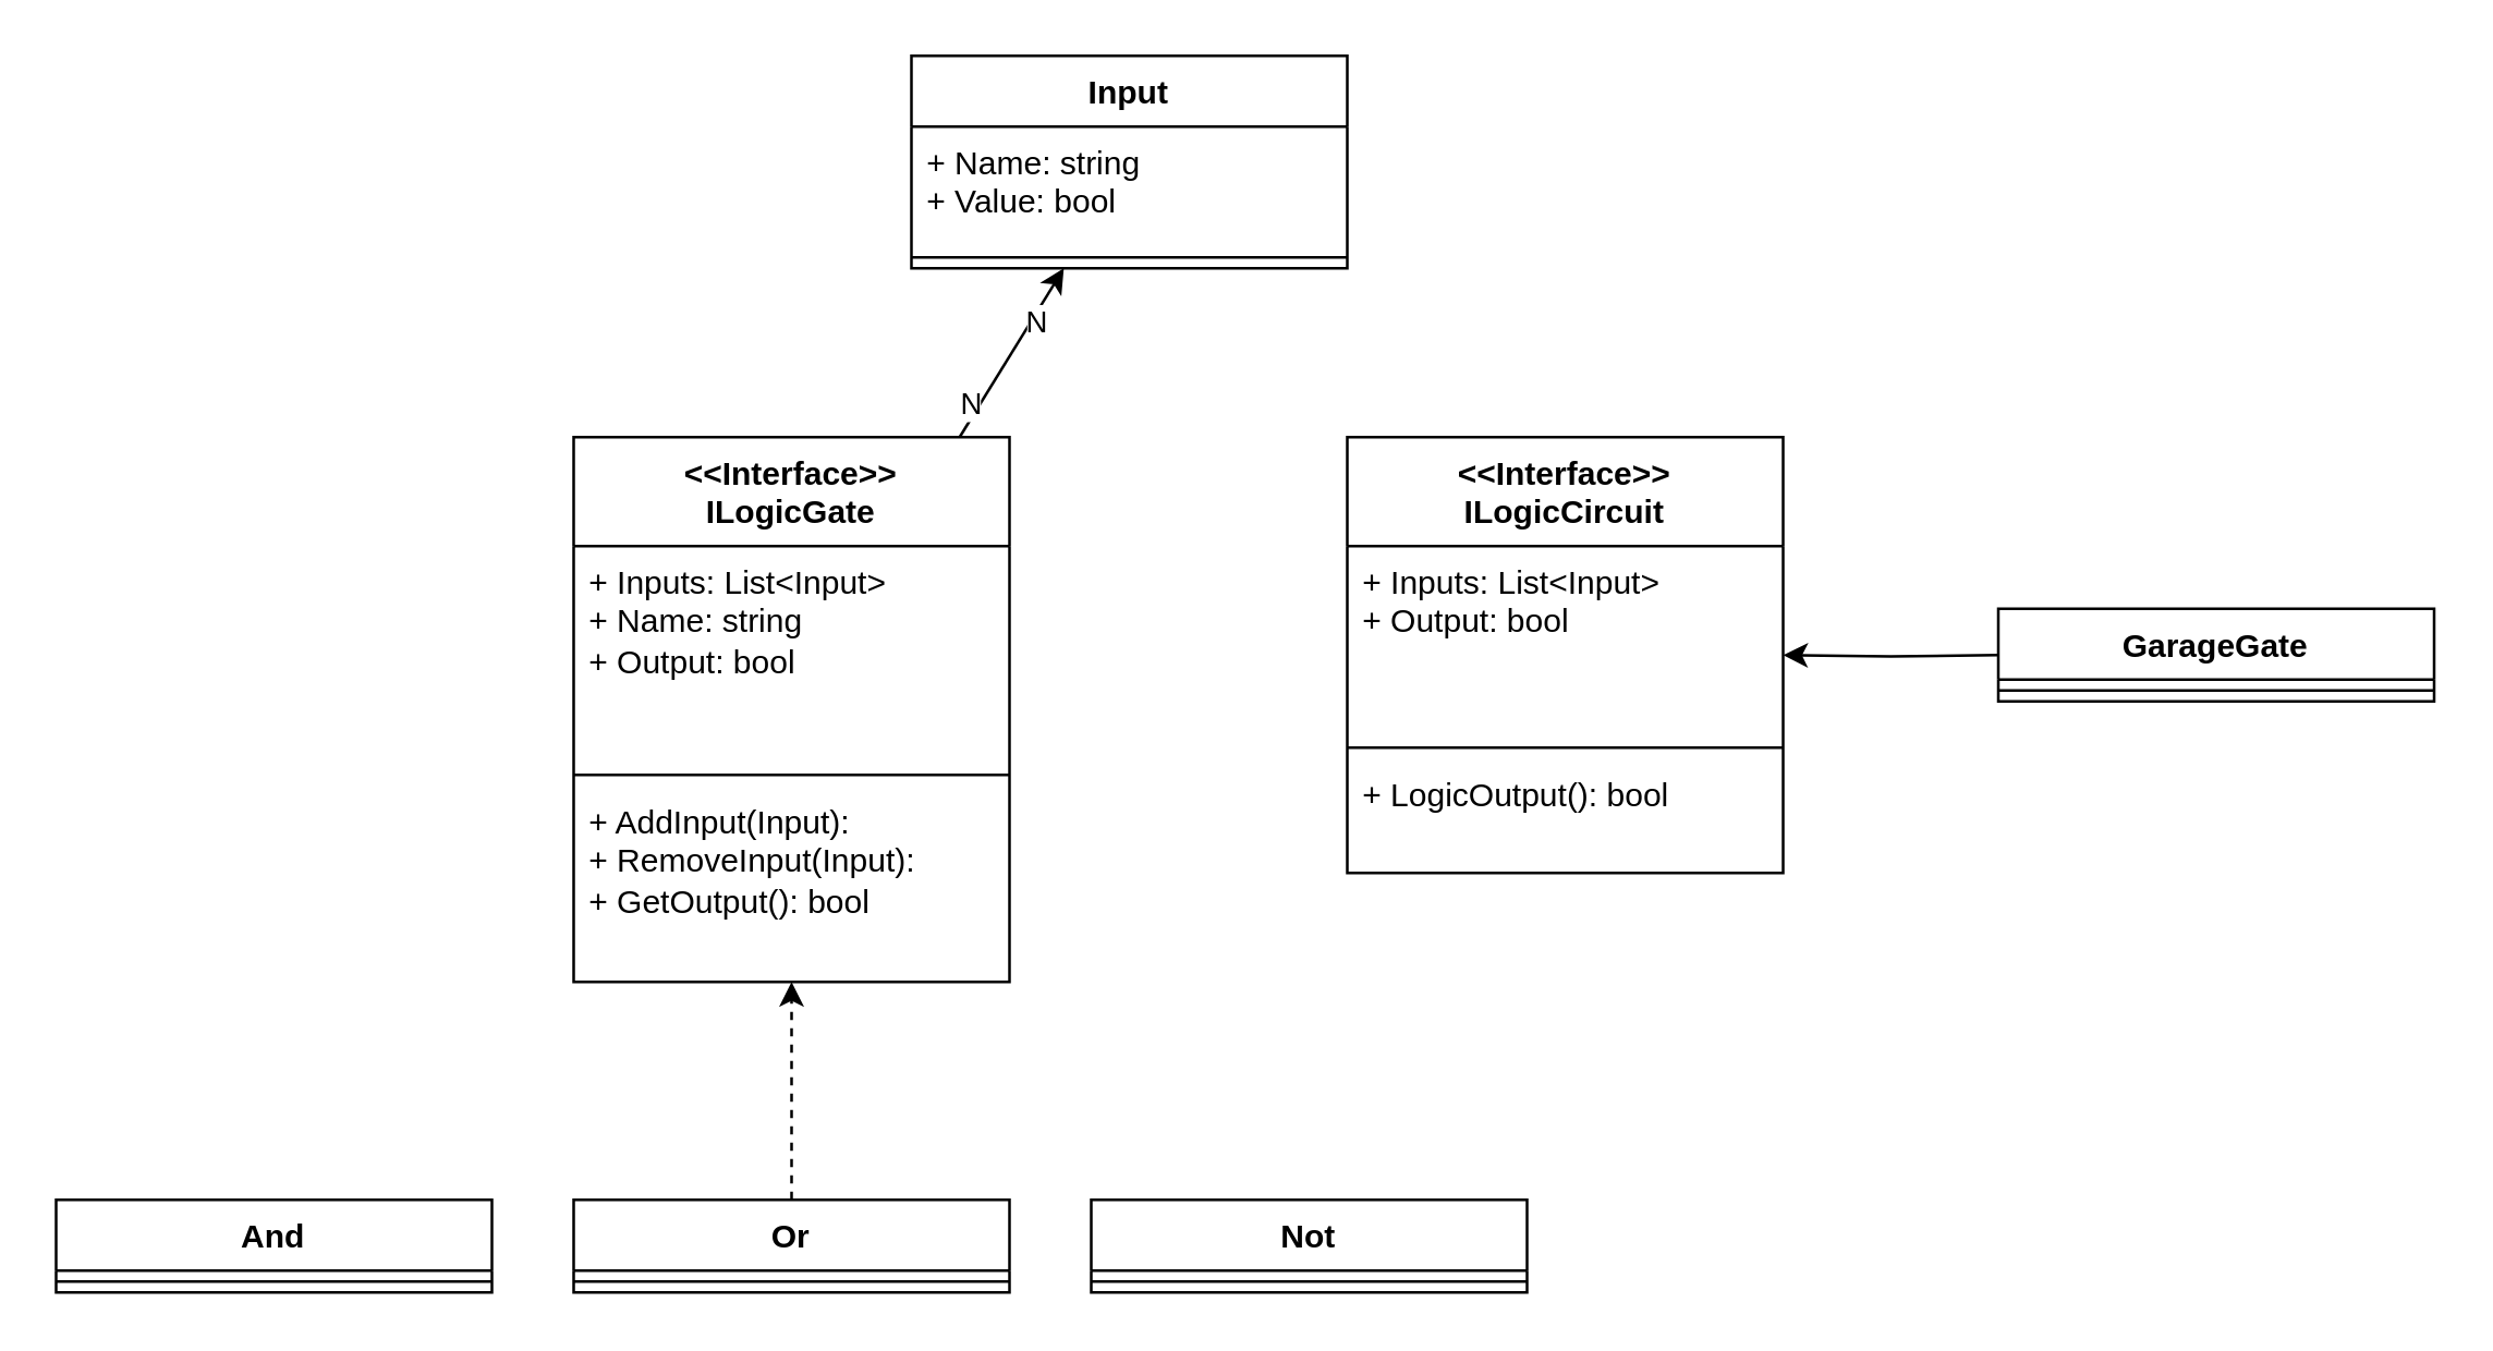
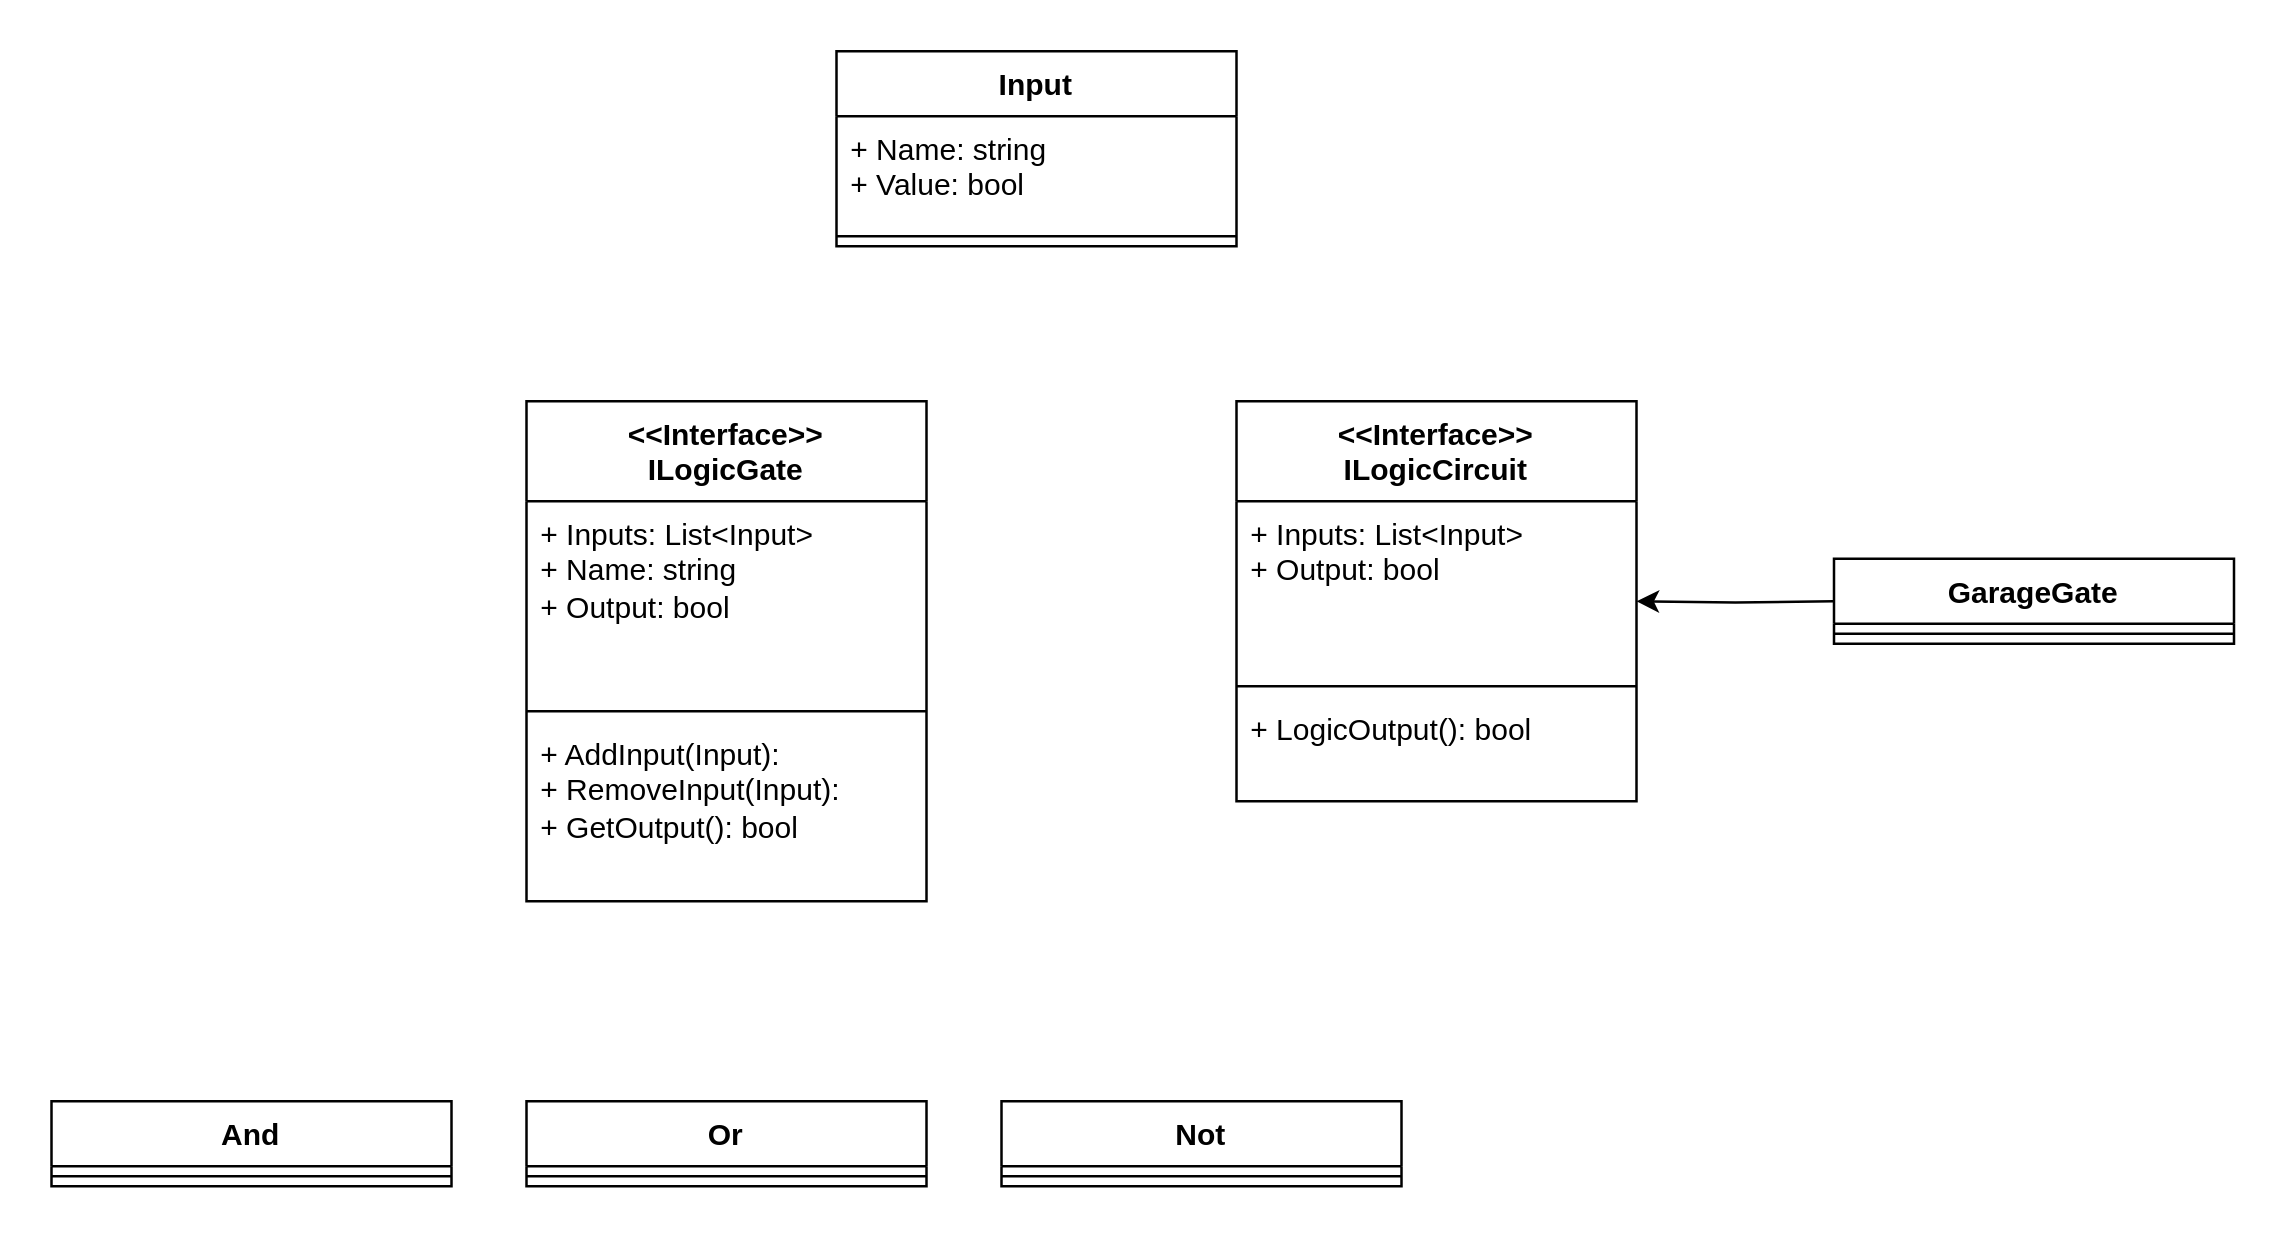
- <mxCell id="5" style="rounded=0;orthogonalLoop=1;jettySize=auto;html=1;" edge="1" parent="1" source="8" target="16"><mxGeometry relative="1" as="geometry" /></mxCell>
- <mxCell id="6" value="N" style="edgeLabel;html=1;align=center;verticalAlign=middle;resizable=0;points=[];" vertex="1" connectable="0" parent="5"><mxGeometry x="0.41" y="-1" relative="1" as="geometry"><mxPoint as="offset" /></mxGeometry></mxCell>
- <mxCell id="7" value="N" style="edgeLabel;html=1;align=center;verticalAlign=middle;resizable=0;points=[];" vertex="1" connectable="0" parent="5"><mxGeometry x="-0.637" y="3" relative="1" as="geometry"><mxPoint as="offset" /></mxGeometry></mxCell>
- <mxCell id="2" style="edgeStyle=orthogonalEdgeStyle;rounded=0;orthogonalLoop=1;jettySize=auto;html=1;dashed=1;" edge="1" parent="1" source="3" target="8"><mxGeometry relative="1" as="geometry" /></mxCell>
